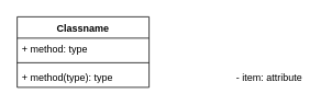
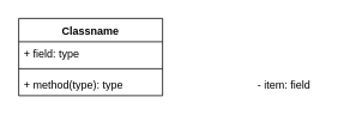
- <mxCell id="3" value="+ method: type" style="text;strokeColor=none;fillColor=none;align=left;verticalAlign=top;spacingLeft=4;spacingRight=4;overflow=hidden;rotatable=0;points=[[0,0.5],[1,0.5]];portConstraint=eastwest;whiteSpace=wrap;html=1;" vertex="1" parent="2"><mxGeometry y="26" width="160" height="26" as="geometry" /></mxCell>
+ <mxCell id="3" value="+ field: type" style="text;strokeColor=none;fillColor=none;align=left;verticalAlign=top;spacingLeft=4;spacingRight=4;overflow=hidden;rotatable=0;points=[[0,0.5],[1,0.5]];portConstraint=eastwest;whiteSpace=wrap;html=1;" vertex="1" parent="2"><mxGeometry y="26" width="160" height="26" as="geometry" /></mxCell>
- <mxCell id="6" value="- item: attribute" style="text;strokeColor=none;fillColor=none;align=left;verticalAlign=top;spacingLeft=4;spacingRight=4;overflow=hidden;rotatable=0;points=[[0,0.5],[1,0.5]];portConstraint=eastwest;whiteSpace=wrap;html=1;" vertex="1" parent="1"><mxGeometry x="280" y="80" width="100" height="26" as="geometry" /></mxCell>
+ <mxCell id="6" value="- item: field" style="text;strokeColor=none;fillColor=none;align=left;verticalAlign=top;spacingLeft=4;spacingRight=4;overflow=hidden;rotatable=0;points=[[0,0.5],[1,0.5]];portConstraint=eastwest;whiteSpace=wrap;html=1;" vertex="1" parent="1"><mxGeometry x="280" y="80" width="100" height="26" as="geometry" /></mxCell>
